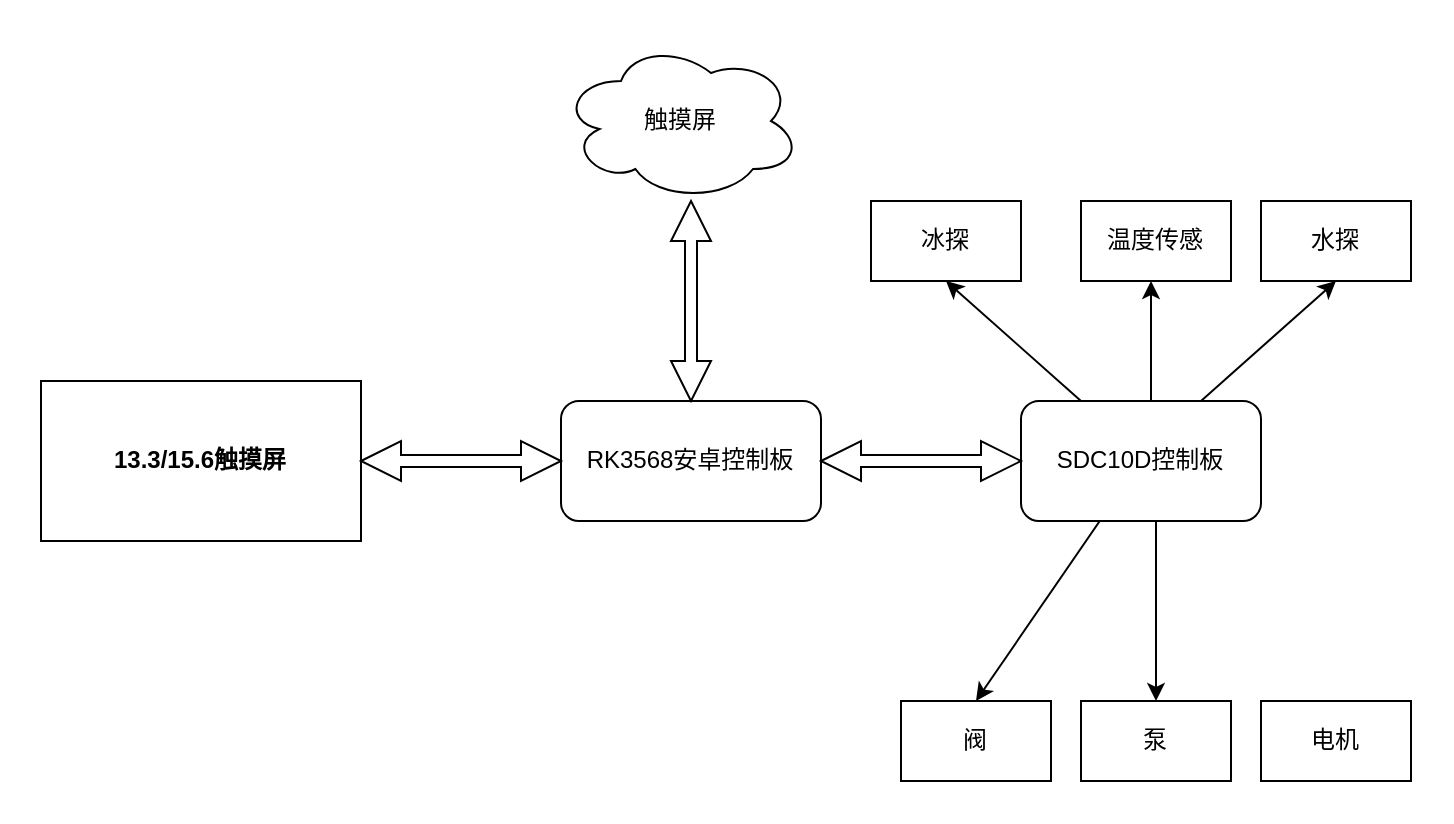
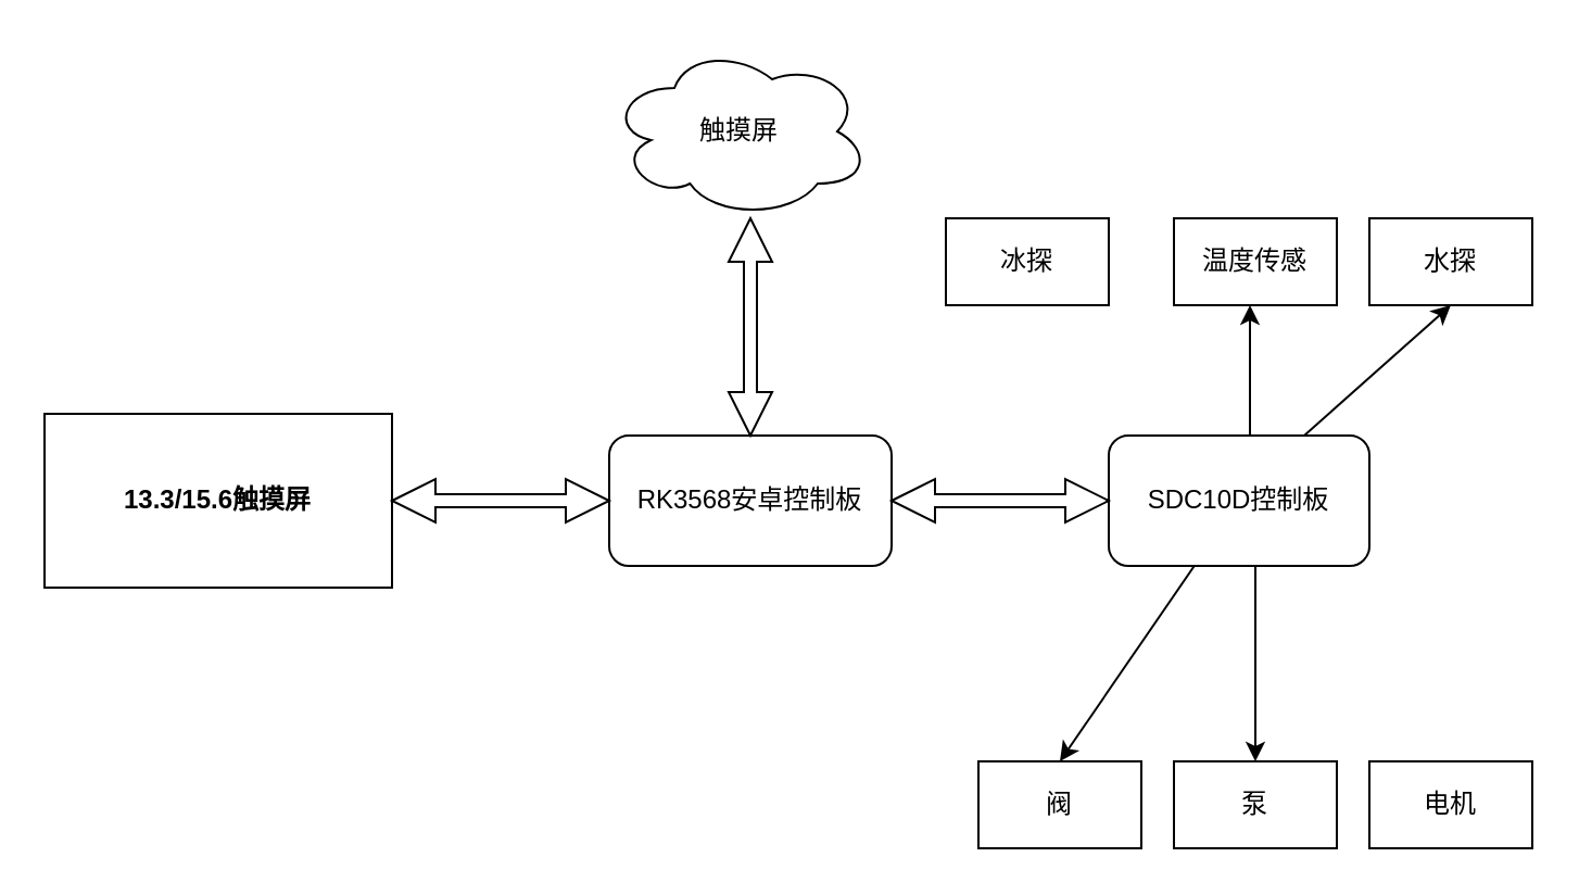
- <mxCell id="16" value="" style="endArrow=classic;html=1;rounded=0;exitX=0.25;exitY=0;exitDx=0;exitDy=0;entryX=0.5;entryY=1;entryDx=0;entryDy=0;" edge="1" parent="1" source="5" target="12"><mxGeometry width="50" height="50" relative="1" as="geometry"><mxPoint x="480" y="200" as="sourcePoint" /><mxPoint x="530" y="150" as="targetPoint" /></mxGeometry></mxCell>
